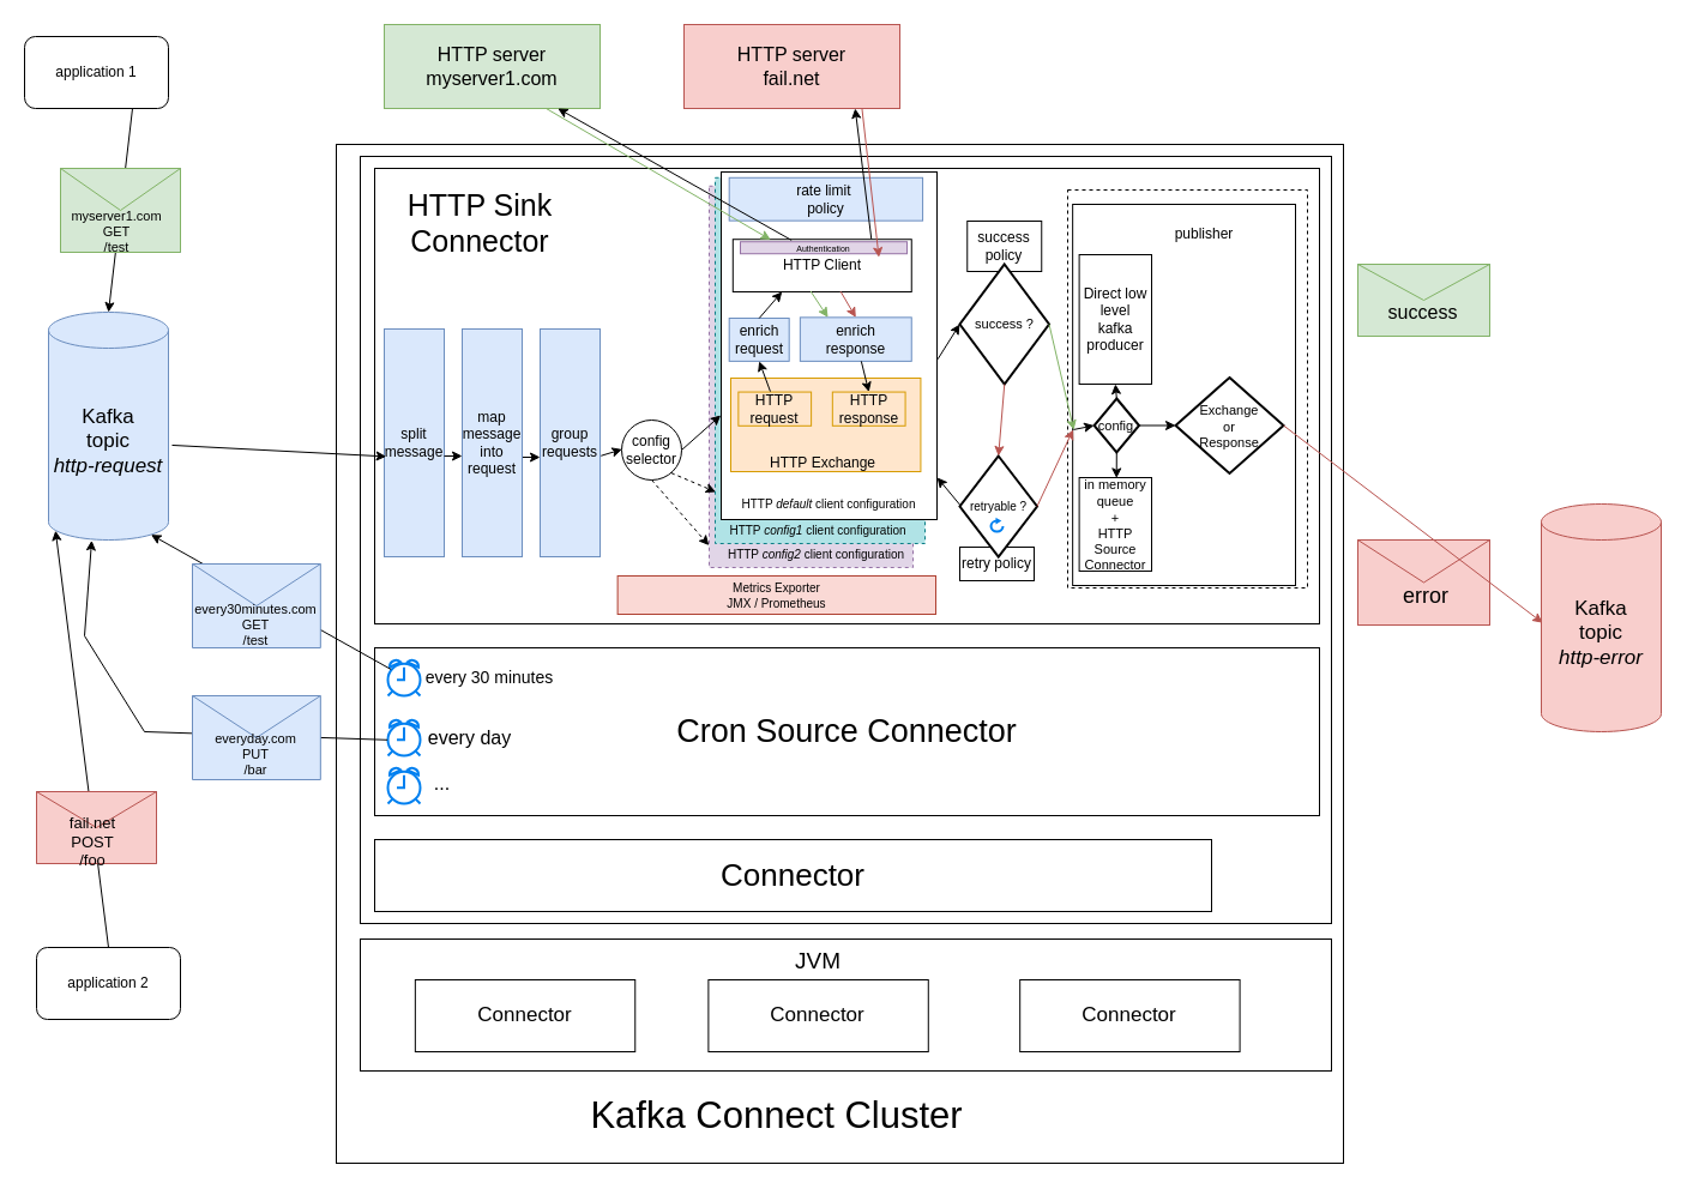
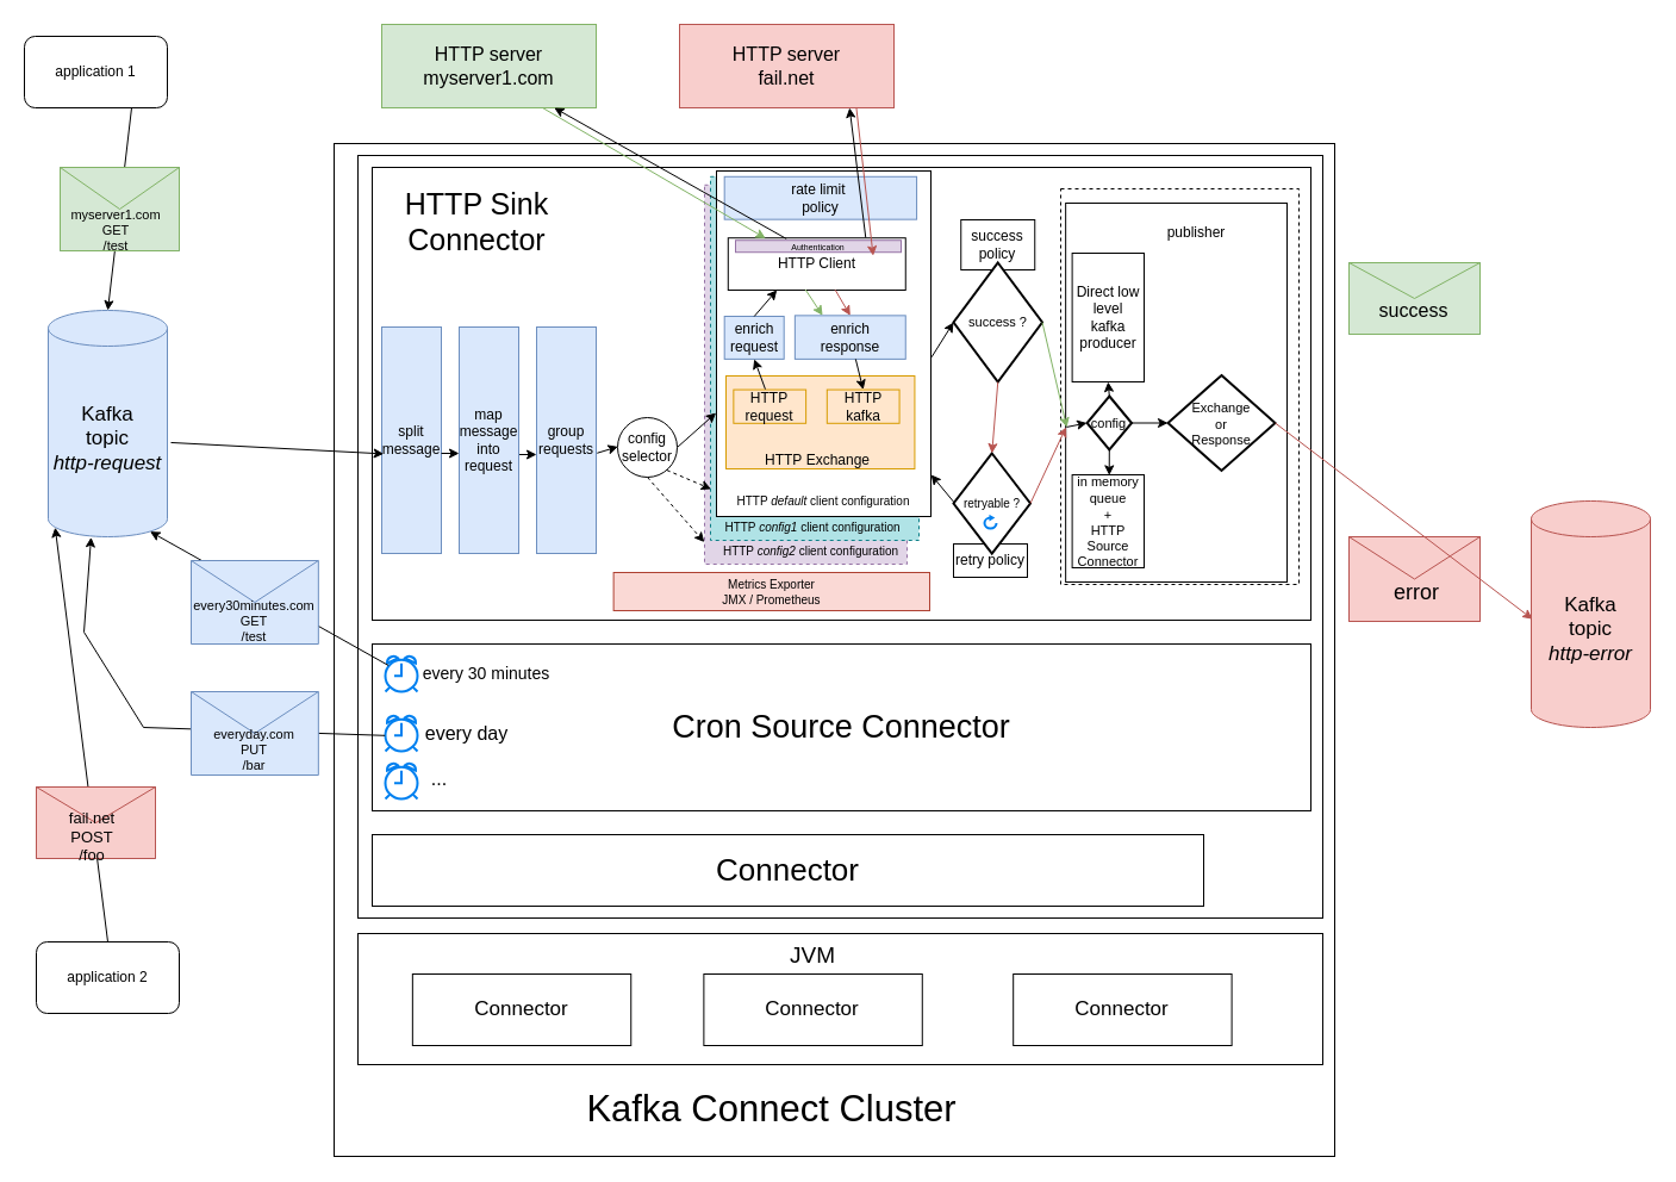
- <mxCell id="37" value="HTTP&lt;div&gt;response&lt;/div&gt;" style="rounded=0;whiteSpace=wrap;html=1;fillColor=#ffe6cc;strokeColor=#d79b00;" parent="34" vertex="1"><mxGeometry x="84.82" y="11.573" width="60.76" height="28.223" as="geometry" /></mxCell>
+ <mxCell id="37" value="HTTP&lt;div&gt;kafka&lt;/div&gt;" style="rounded=0;whiteSpace=wrap;html=1;fillColor=#ffe6cc;strokeColor=#d79b00;" parent="34" vertex="1"><mxGeometry x="84.82" y="11.573" width="60.76" height="28.223" as="geometry" /></mxCell>
